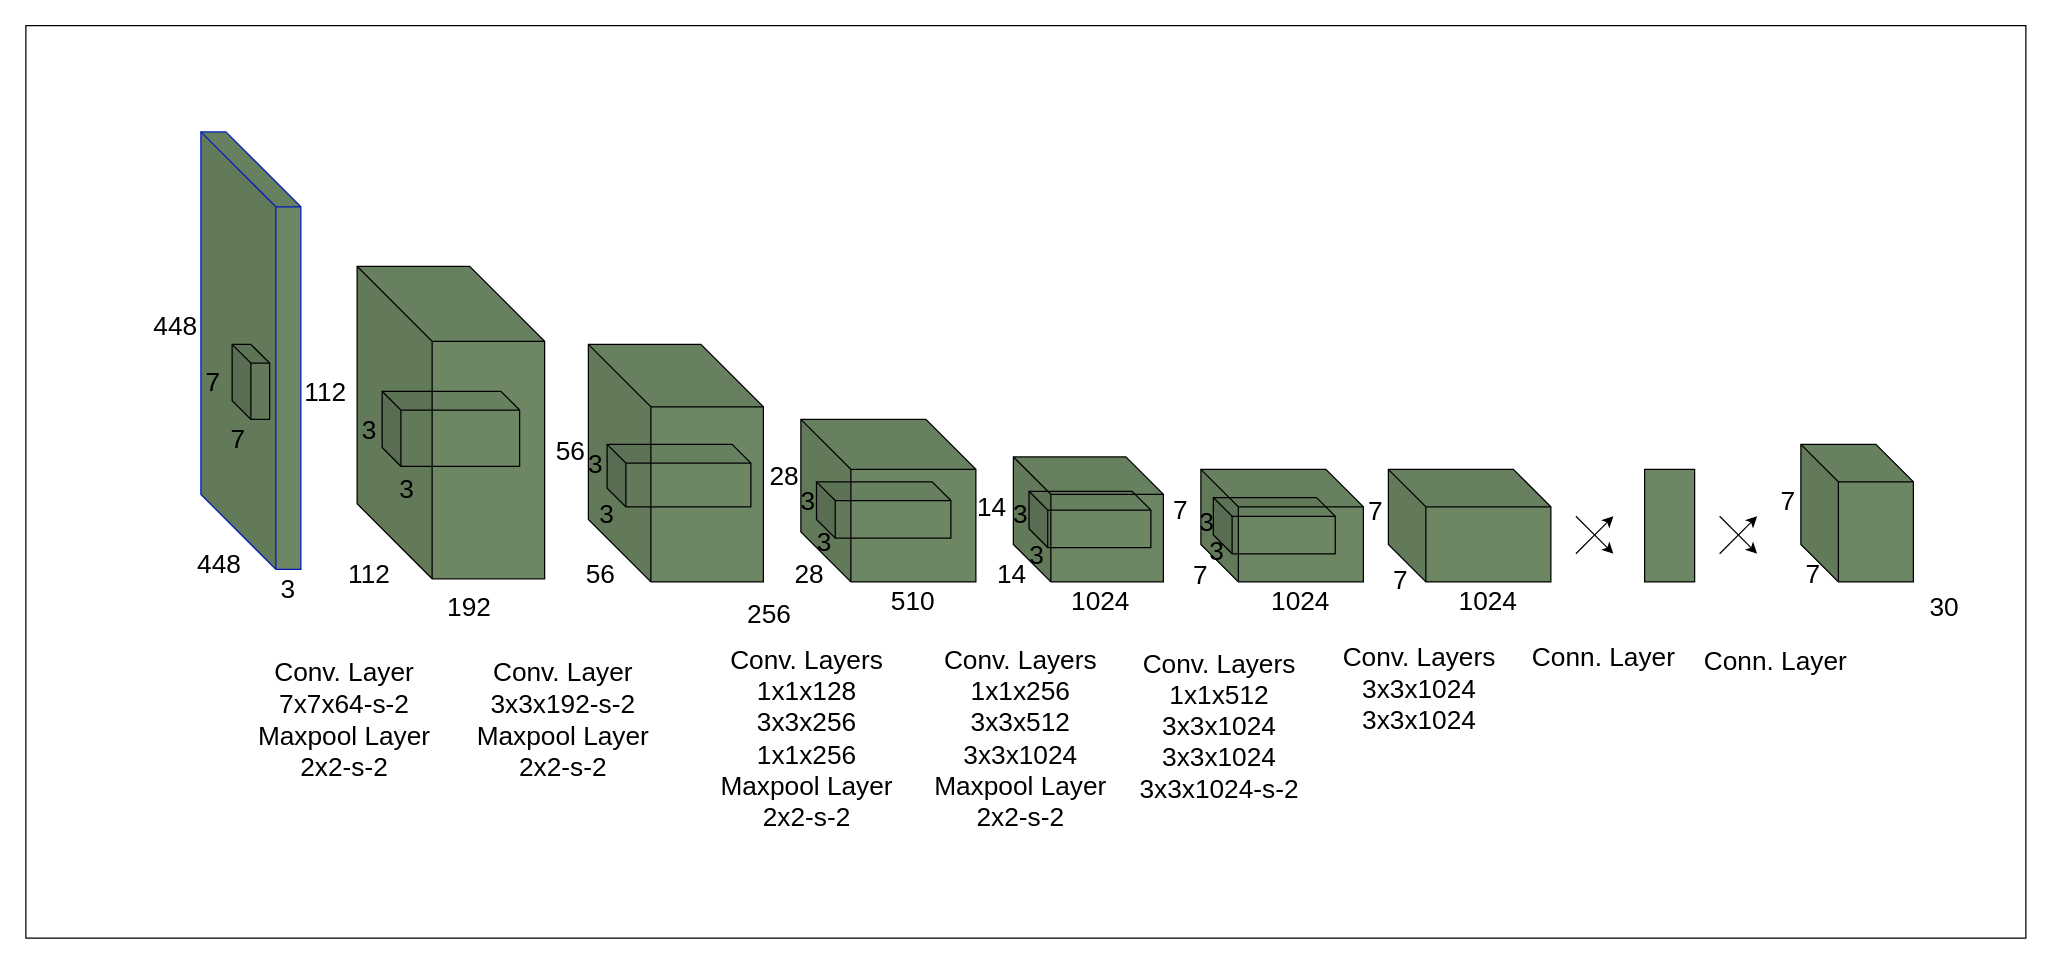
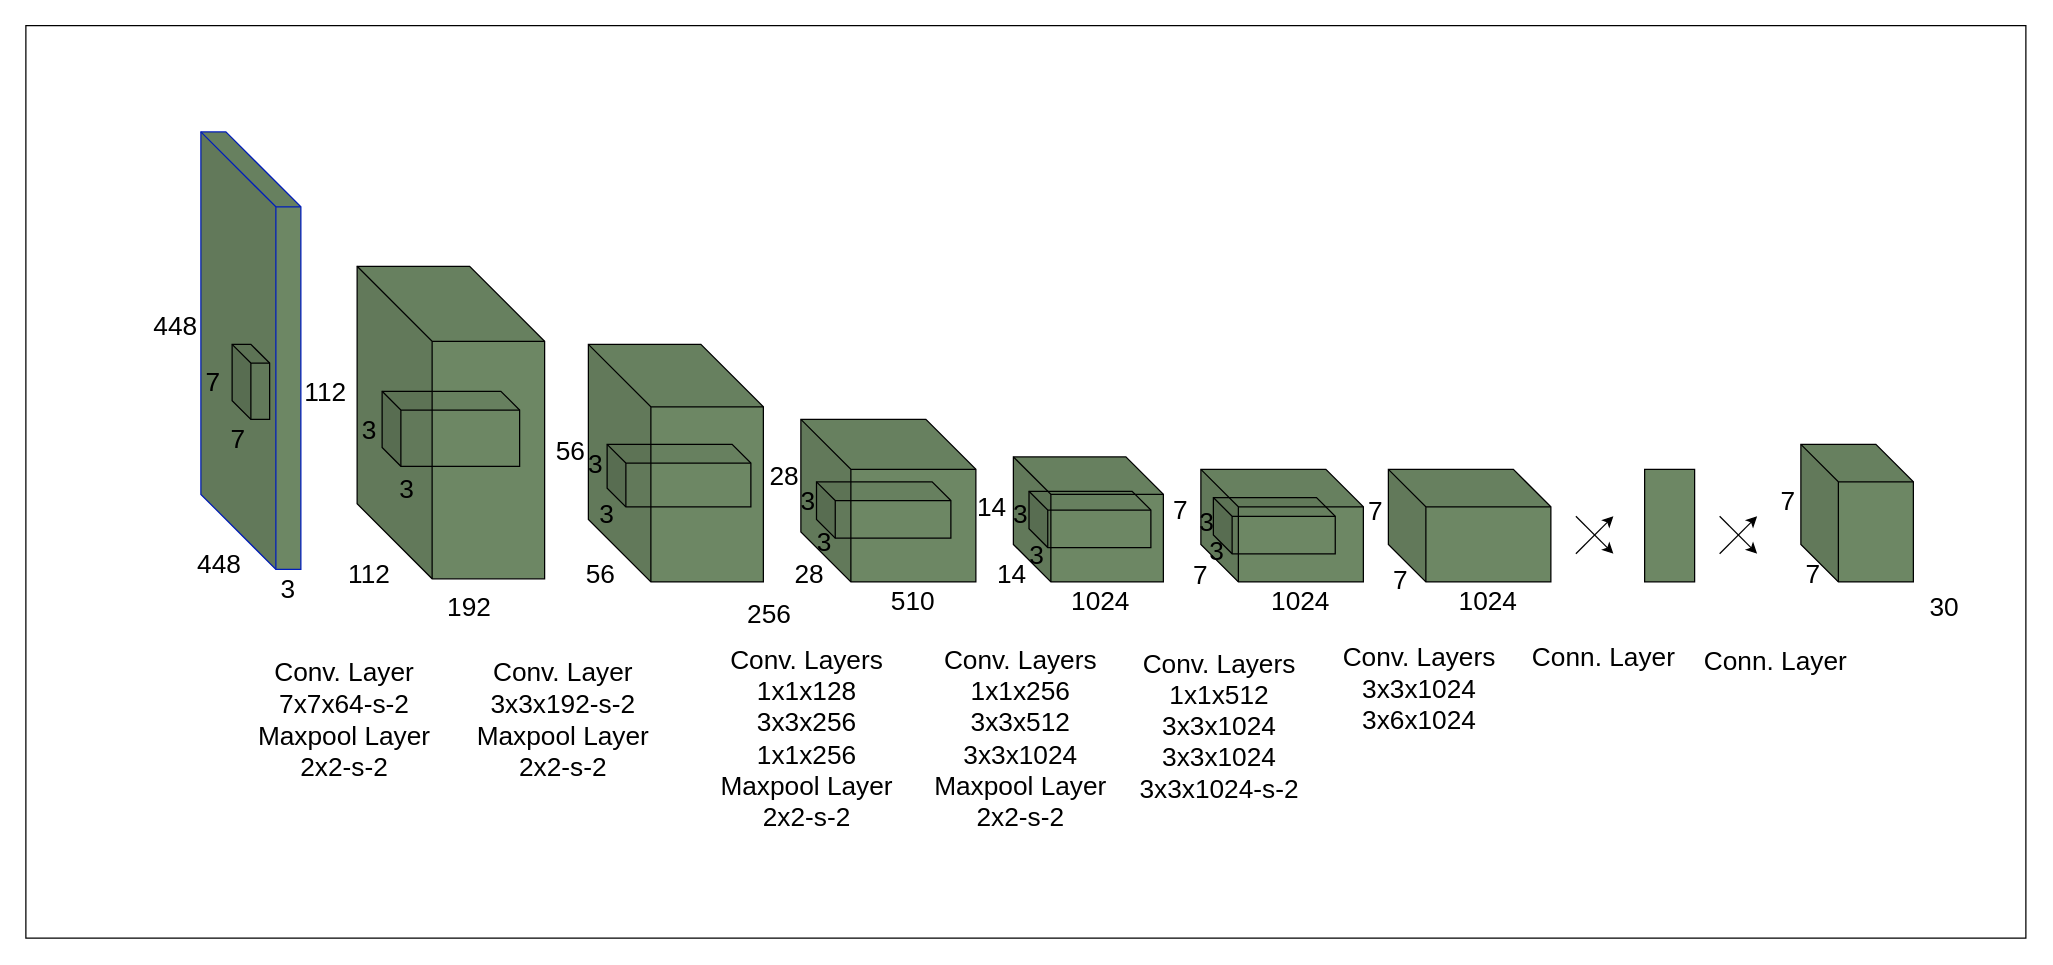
- <mxCell id="63" value="Conv. Layers&lt;div&gt;&lt;span style=&quot;background-color: transparent; color: light-dark(rgb(0, 0, 0), rgb(255, 255, 255));&quot;&gt;3x3x1024&lt;/span&gt;&lt;/div&gt;&lt;div&gt;3x3x1024&lt;/div&gt;" style="text;html=1;align=center;verticalAlign=middle;whiteSpace=wrap;rounded=0;fontSize=21;" vertex="1" parent="1"><mxGeometry x="1060" y="510" width="150" height="80" as="geometry" /></mxCell>
+ <mxCell id="63" value="Conv. Layers&lt;div&gt;&lt;span style=&quot;background-color: transparent; color: light-dark(rgb(0, 0, 0), rgb(255, 255, 255));&quot;&gt;3x3x1024&lt;/span&gt;&lt;/div&gt;&lt;div&gt;3x6x1024&lt;/div&gt;" style="text;html=1;align=center;verticalAlign=middle;whiteSpace=wrap;rounded=0;fontSize=21;" vertex="1" parent="1"><mxGeometry x="1060" y="510" width="150" height="80" as="geometry" /></mxCell>
